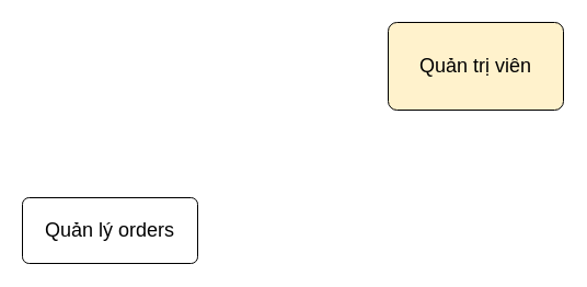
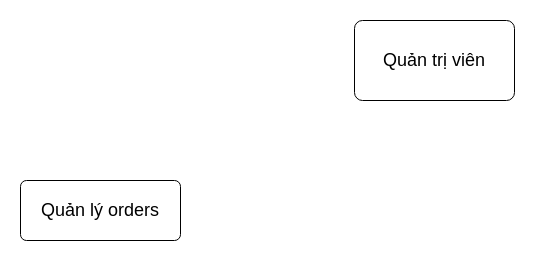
- <mxCell id="2" value="Quản trị viên" style="rounded=1;arcSize=10;whiteSpace=wrap;html=1;align=center;fontSize=18;fillColor=#fff2cc;" vertex="1" parent="1"><mxGeometry x="354" y="20" width="160" height="80" as="geometry" /></mxCell>
+ <mxCell id="2" value="Quản trị viên" style="rounded=1;arcSize=10;whiteSpace=wrap;html=1;align=center;fontSize=18;" vertex="1" parent="1"><mxGeometry x="354" y="20" width="160" height="80" as="geometry" /></mxCell>
